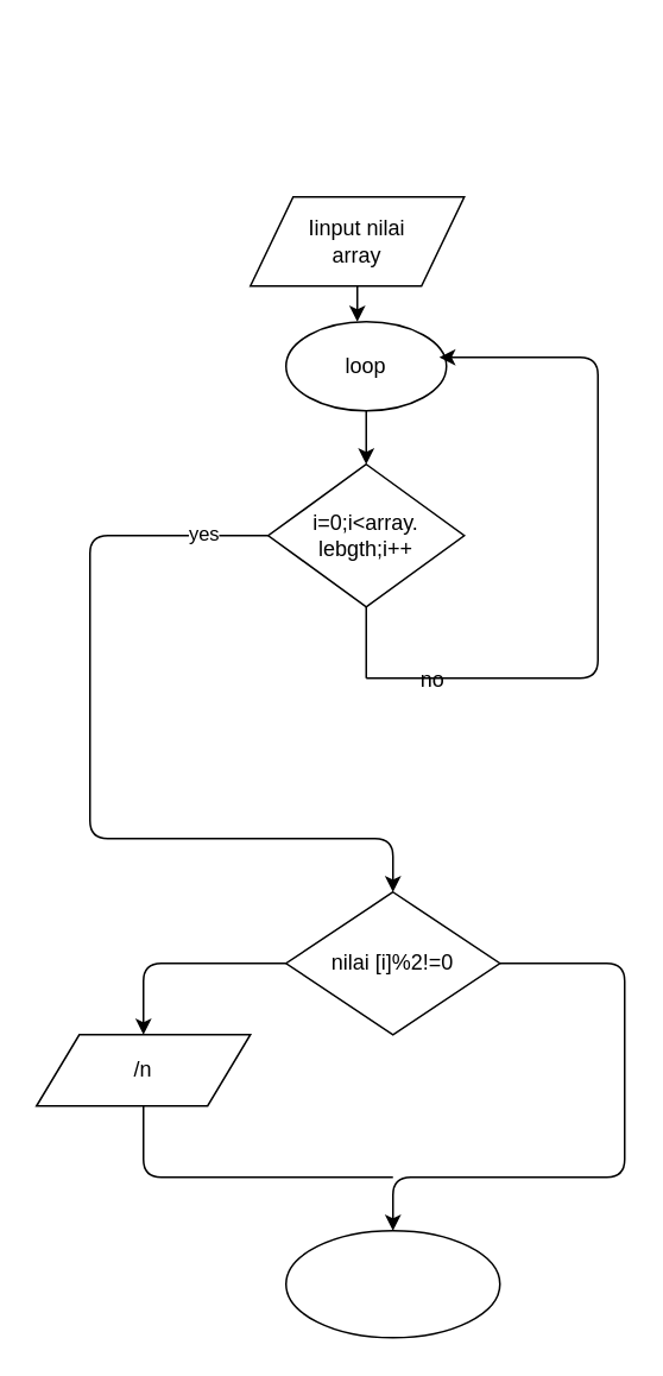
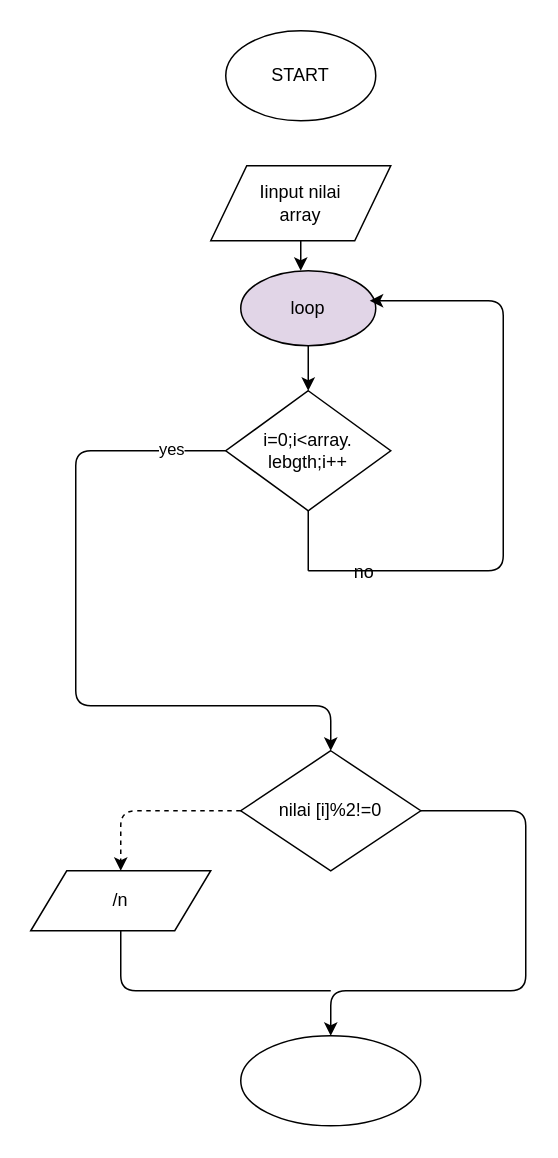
+ <mxCell id="2" value="START" style="ellipse;whiteSpace=wrap;html=1;" vertex="1" parent="1"><mxGeometry x="150" y="20" width="100" height="60" as="geometry" /></mxCell>
- <mxCell id="6" value="loop" style="ellipse;whiteSpace=wrap;html=1;" vertex="1" parent="1"><mxGeometry x="160" y="180" width="90" height="50" as="geometry" /></mxCell>
+ <mxCell id="6" value="loop" style="ellipse;whiteSpace=wrap;html=1;fillColor=#e1d5e7;" vertex="1" parent="1"><mxGeometry x="160" y="180" width="90" height="50" as="geometry" /></mxCell>
- <mxCell id="15" value="" style="endArrow=classic;html=1;exitX=0;exitY=0.5;exitDx=0;exitDy=0;" edge="1" parent="1" source="14" target="16"><mxGeometry width="50" height="50" relative="1" as="geometry"><mxPoint x="70" y="565" as="sourcePoint" /><mxPoint x="80" y="590" as="targetPoint" /><Array as="points"><mxPoint x="80" y="540" /></Array></mxGeometry></mxCell>
+ <mxCell id="15" value="" style="endArrow=classic;html=1;exitX=0;exitY=0.5;exitDx=0;exitDy=0;dashed=1;" edge="1" parent="1" source="14" target="16"><mxGeometry width="50" height="50" relative="1" as="geometry"><mxPoint x="70" y="565" as="sourcePoint" /><mxPoint x="80" y="590" as="targetPoint" /><Array as="points"><mxPoint x="80" y="540" /></Array></mxGeometry></mxCell>
